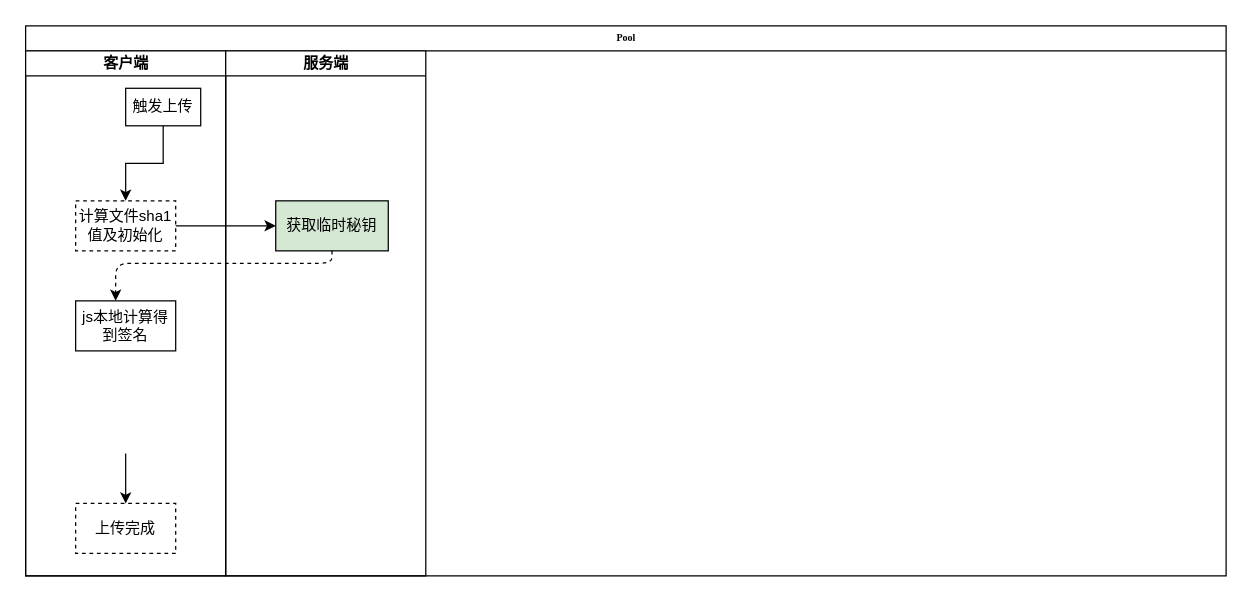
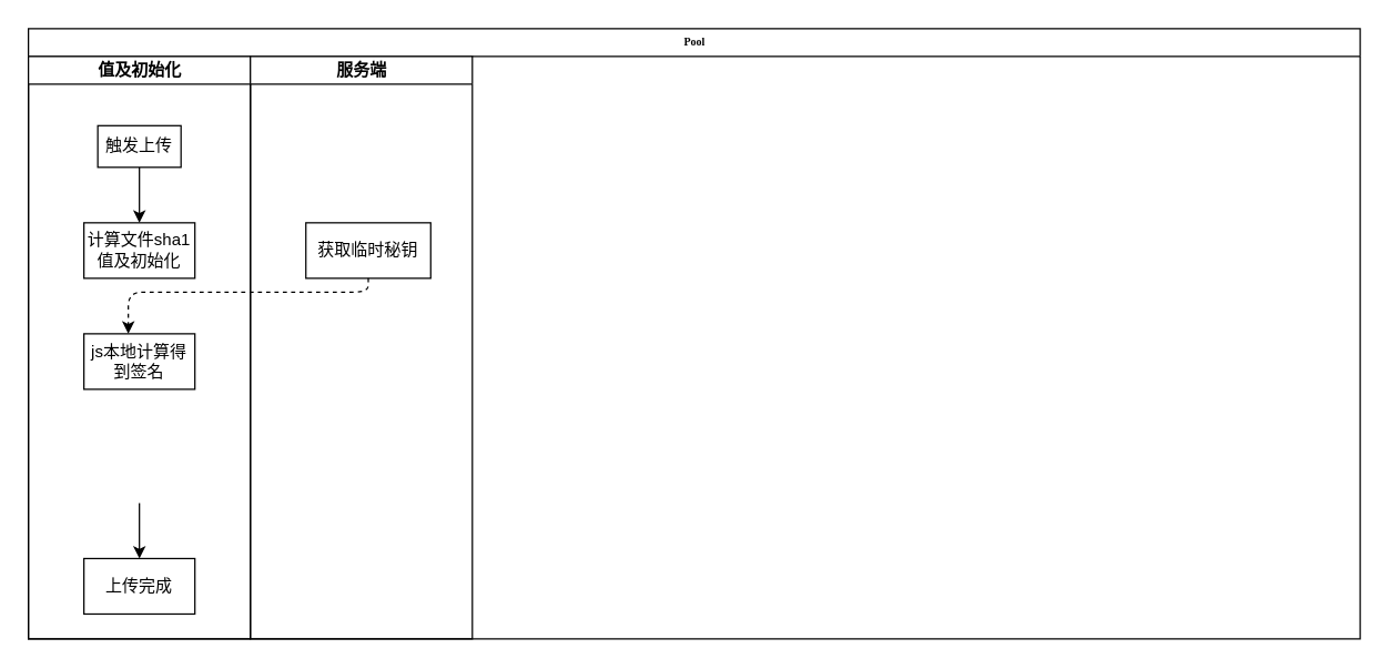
- <mxCell id="3" value="客户端" style="swimlane;html=1;startSize=20;" parent="2" vertex="1"><mxGeometry y="20" width="160" height="420" as="geometry" /></mxCell>
+ <mxCell id="3" value="值及初始化" style="swimlane;html=1;startSize=20;" parent="2" vertex="1"><mxGeometry y="20" width="160" height="420" as="geometry" /></mxCell>
- <mxCell id="5" value="触发上传" style="whiteSpace=wrap;html=1;" vertex="1" parent="3"><mxGeometry x="80" y="30" width="60" height="30" as="geometry" /></mxCell>
+ <mxCell id="5" value="触发上传" style="whiteSpace=wrap;html=1;" vertex="1" parent="3"><mxGeometry x="50" y="50" width="60" height="30" as="geometry" /></mxCell>
- <mxCell id="6" value="&lt;br&gt;计算文件sha1值及初始化&lt;br&gt;&lt;br&gt;&lt;p style=&quot;margin-top: 0pt ; margin-bottom: 0pt ; margin-left: 0in ; direction: ltr ; unicode-bidi: embed ; word-break: normal&quot;&gt;&lt;/p&gt;" style="whiteSpace=wrap;html=1;dashed=1;" vertex="1" parent="3"><mxGeometry x="40" y="120" width="80" height="40" as="geometry" /></mxCell>
+ <mxCell id="6" value="&lt;br&gt;计算文件sha1值及初始化&lt;br&gt;&lt;br&gt;&lt;p style=&quot;margin-top: 0pt ; margin-bottom: 0pt ; margin-left: 0in ; direction: ltr ; unicode-bidi: embed ; word-break: normal&quot;&gt;&lt;/p&gt;" style="whiteSpace=wrap;html=1;" vertex="1" parent="3"><mxGeometry x="40" y="120" width="80" height="40" as="geometry" /></mxCell>
- <mxCell id="12" value="" style="endArrow=classic;html=1;exitX=1;exitY=0.5;exitDx=0;exitDy=0;entryX=0;entryY=0.5;entryDx=0;entryDy=0;" edge="1" parent="2" source="6" target="11"><mxGeometry width="50" height="50" relative="1" as="geometry"><mxPoint x="330" y="250" as="sourcePoint" /><mxPoint x="380" y="200" as="targetPoint" /></mxGeometry></mxCell>
- <mxCell id="11" value="获取临时秘钥" style="whiteSpace=wrap;html=1;fillColor=#d5e8d4;" vertex="1" parent="10"><mxGeometry x="40" y="120" width="90" height="40" as="geometry" /></mxCell>
+ <mxCell id="11" value="获取临时秘钥" style="whiteSpace=wrap;html=1;" vertex="1" parent="10"><mxGeometry x="40" y="120" width="90" height="40" as="geometry" /></mxCell>
- <mxCell id="8" value="上传完成&lt;br&gt;&lt;p style=&quot;margin-top: 0pt ; margin-bottom: 0pt ; margin-left: 0in ; direction: ltr ; unicode-bidi: embed ; word-break: normal&quot;&gt;&lt;/p&gt;" style="whiteSpace=wrap;html=1;dashed=1;" vertex="1" parent="3"><mxGeometry x="40" y="362" width="80" height="40" as="geometry" /></mxCell>
+ <mxCell id="8" value="上传完成&lt;br&gt;&lt;p style=&quot;margin-top: 0pt ; margin-bottom: 0pt ; margin-left: 0in ; direction: ltr ; unicode-bidi: embed ; word-break: normal&quot;&gt;&lt;/p&gt;" style="whiteSpace=wrap;html=1;" vertex="1" parent="3"><mxGeometry x="40" y="362" width="80" height="40" as="geometry" /></mxCell>
